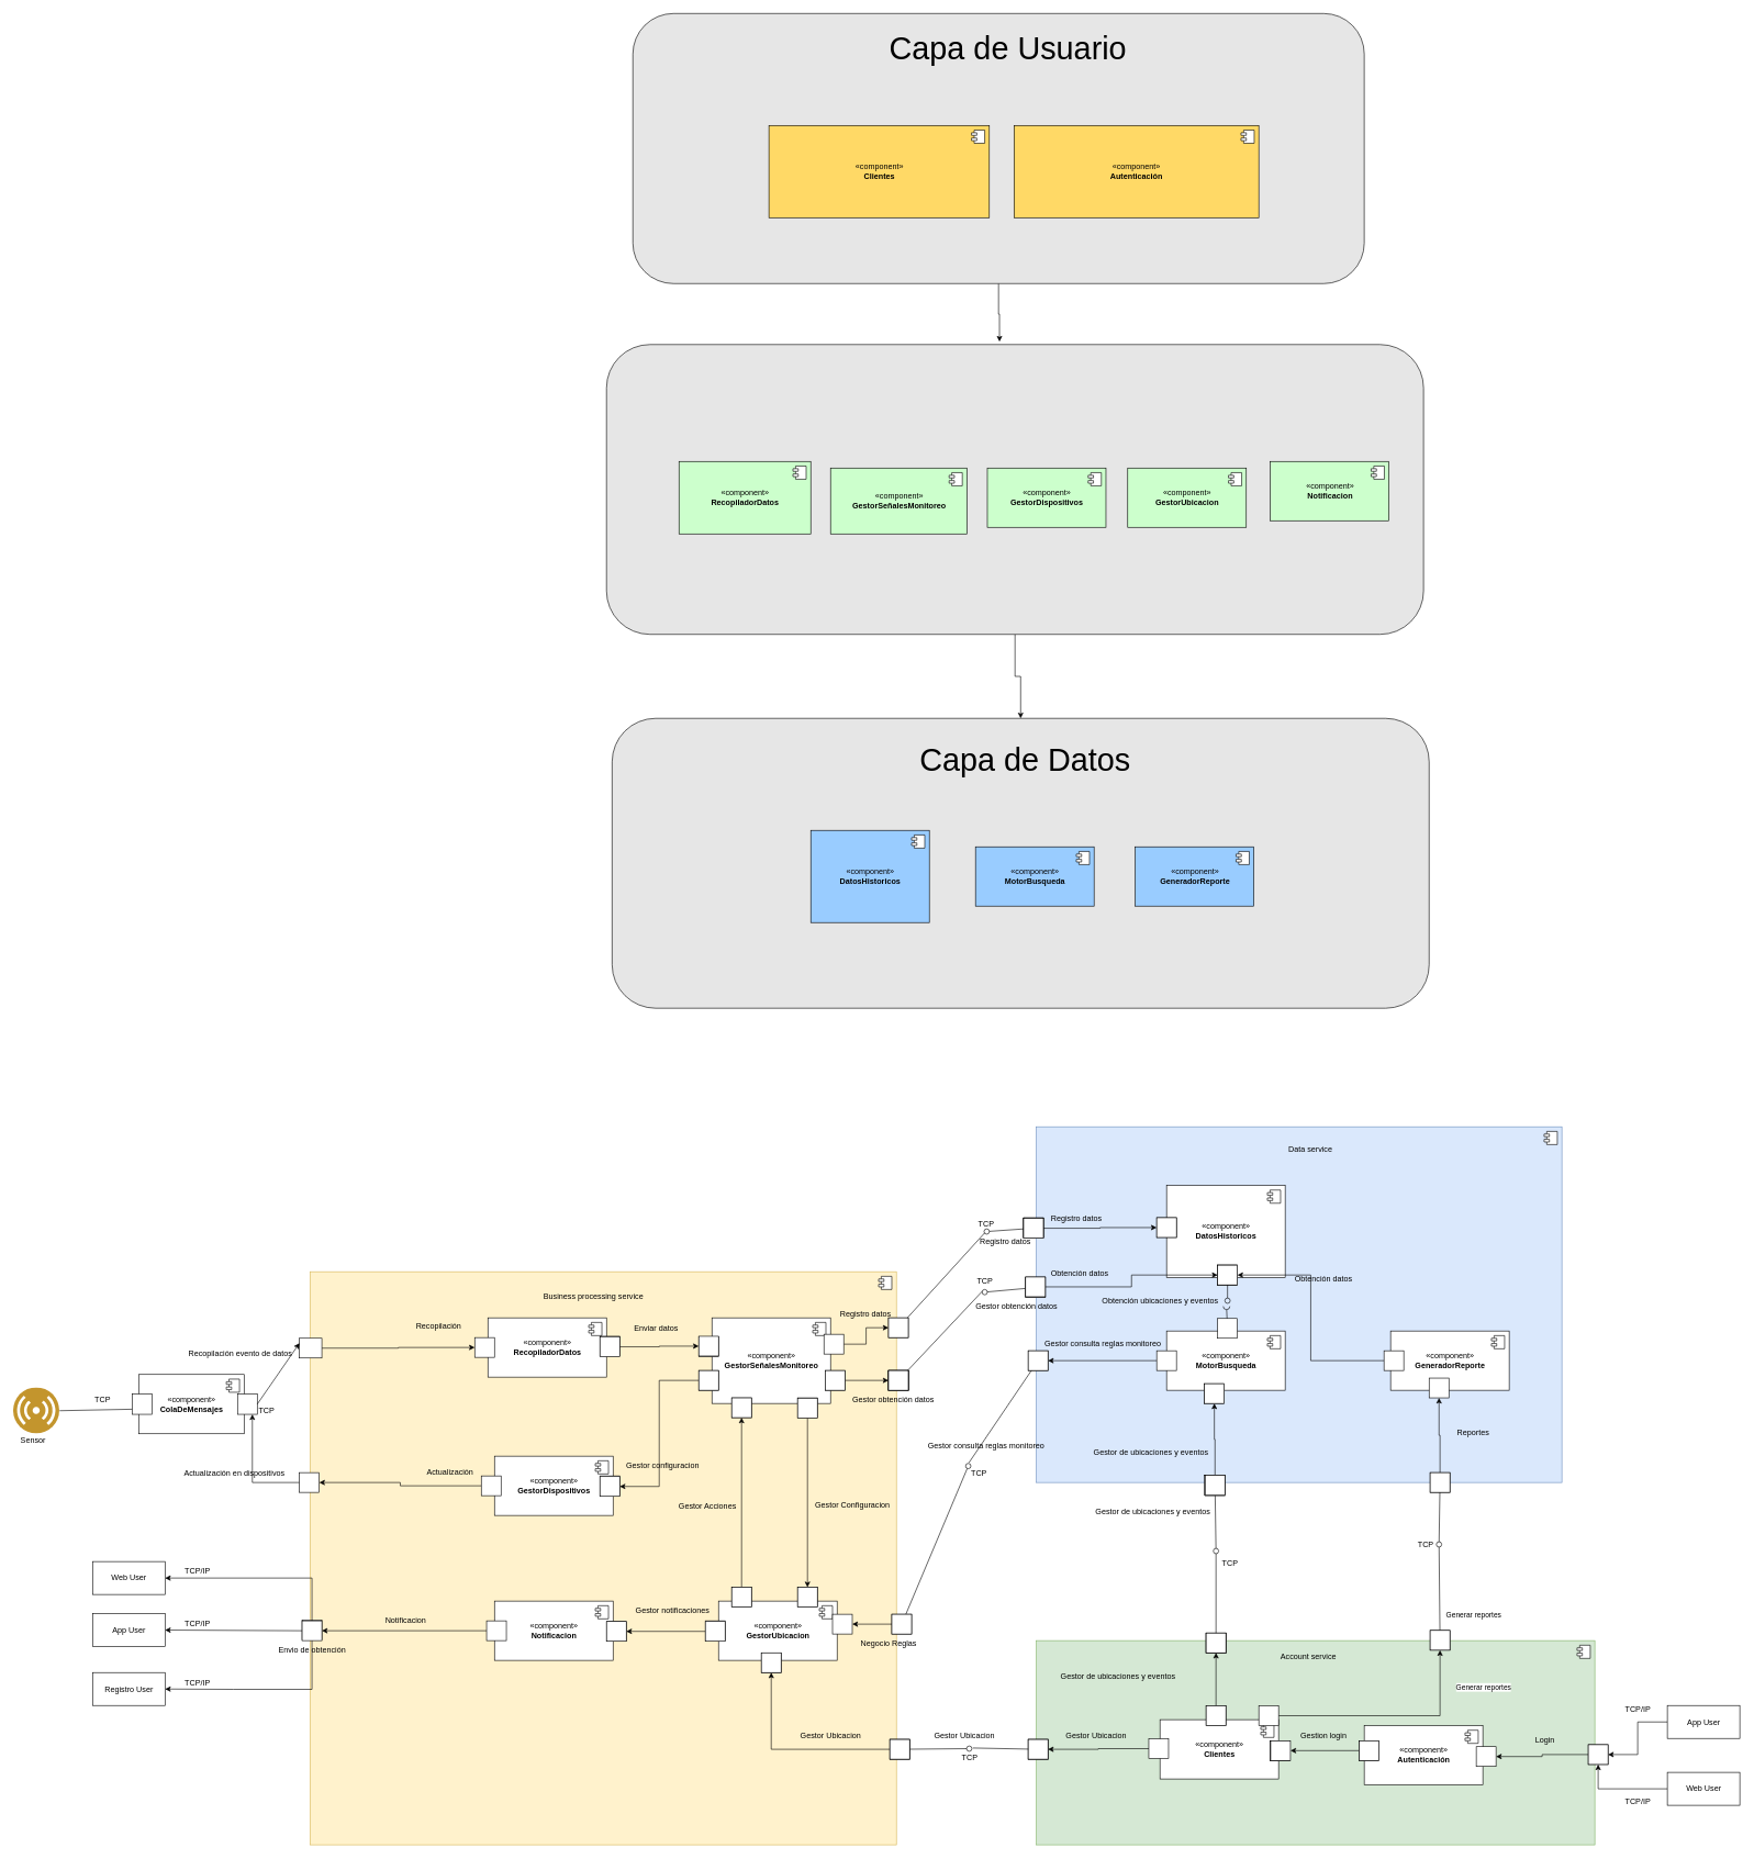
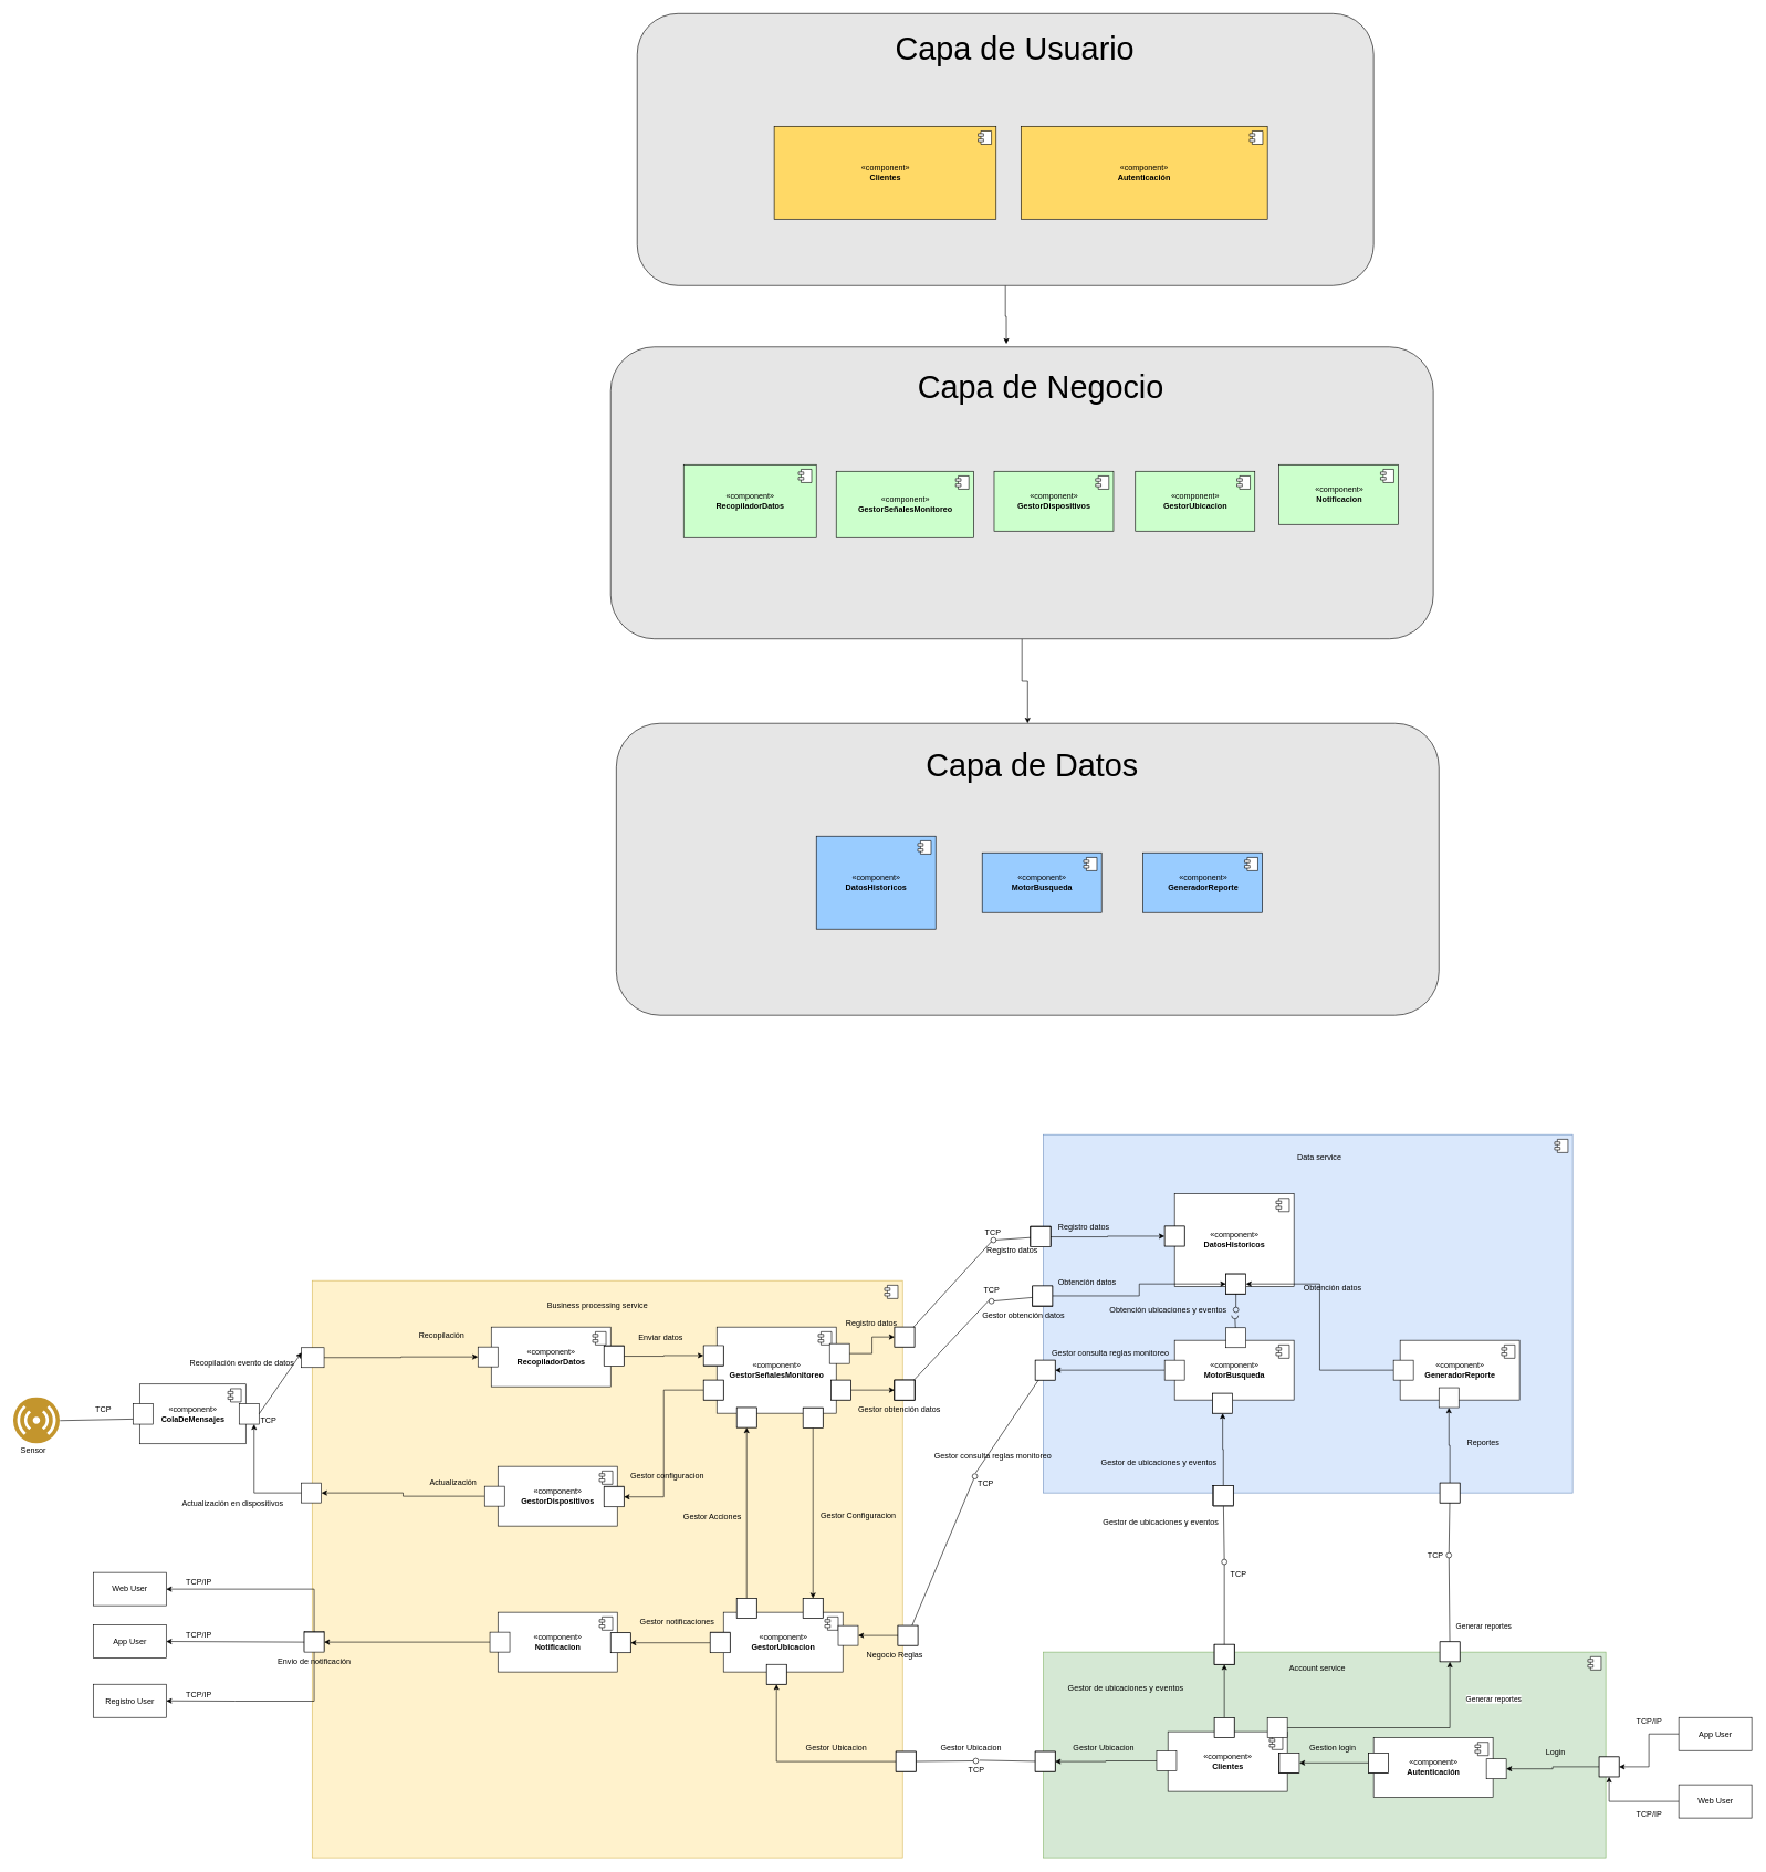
+ <mxCell id="242" value="&lt;font size=&quot;7&quot;&gt;Capa de Negocio&lt;/font&gt;" style="text;html=1;strokeColor=none;fillColor=none;align=center;verticalAlign=middle;whiteSpace=wrap;rounded=0;" vertex="1" parent="1"><mxGeometry x="1312.5" y="540" width="511" height="85" as="geometry" /></mxCell>
- <mxCell id="193" value="Actualización en dispositivos" style="text;html=1;align=center;verticalAlign=middle;resizable=0;points=[];autosize=1;strokeColor=none;fillColor=none;" parent="1" vertex="1"><mxGeometry x="265" y="2222" width="180" height="30" as="geometry" /></mxCell>
+ <mxCell id="193" value="Actualización en dispositivos" style="text;html=1;align=center;verticalAlign=middle;resizable=0;points=[];autosize=1;strokeColor=none;fillColor=none;" parent="1" vertex="1"><mxGeometry x="260" y="2252" width="180" height="30" as="geometry" /></mxCell>
- <mxCell id="189" value="Notificacion" style="text;html=1;align=center;verticalAlign=middle;resizable=0;points=[];autosize=1;strokeColor=none;fillColor=none;" parent="1" vertex="1"><mxGeometry x="570" y="2444.5" width="90" height="30" as="geometry" /></mxCell>
- <mxCell id="194" value="Envio de obtención" style="text;html=1;align=center;verticalAlign=middle;resizable=0;points=[];autosize=1;strokeColor=none;fillColor=none;" parent="1" vertex="1"><mxGeometry x="408" y="2489" width="130" height="30" as="geometry" /></mxCell>
+ <mxCell id="194" value="Envio de notificación" style="text;html=1;align=center;verticalAlign=middle;resizable=0;points=[];autosize=1;strokeColor=none;fillColor=none;" parent="1" vertex="1"><mxGeometry x="408" y="2489" width="130" height="30" as="geometry" /></mxCell>
